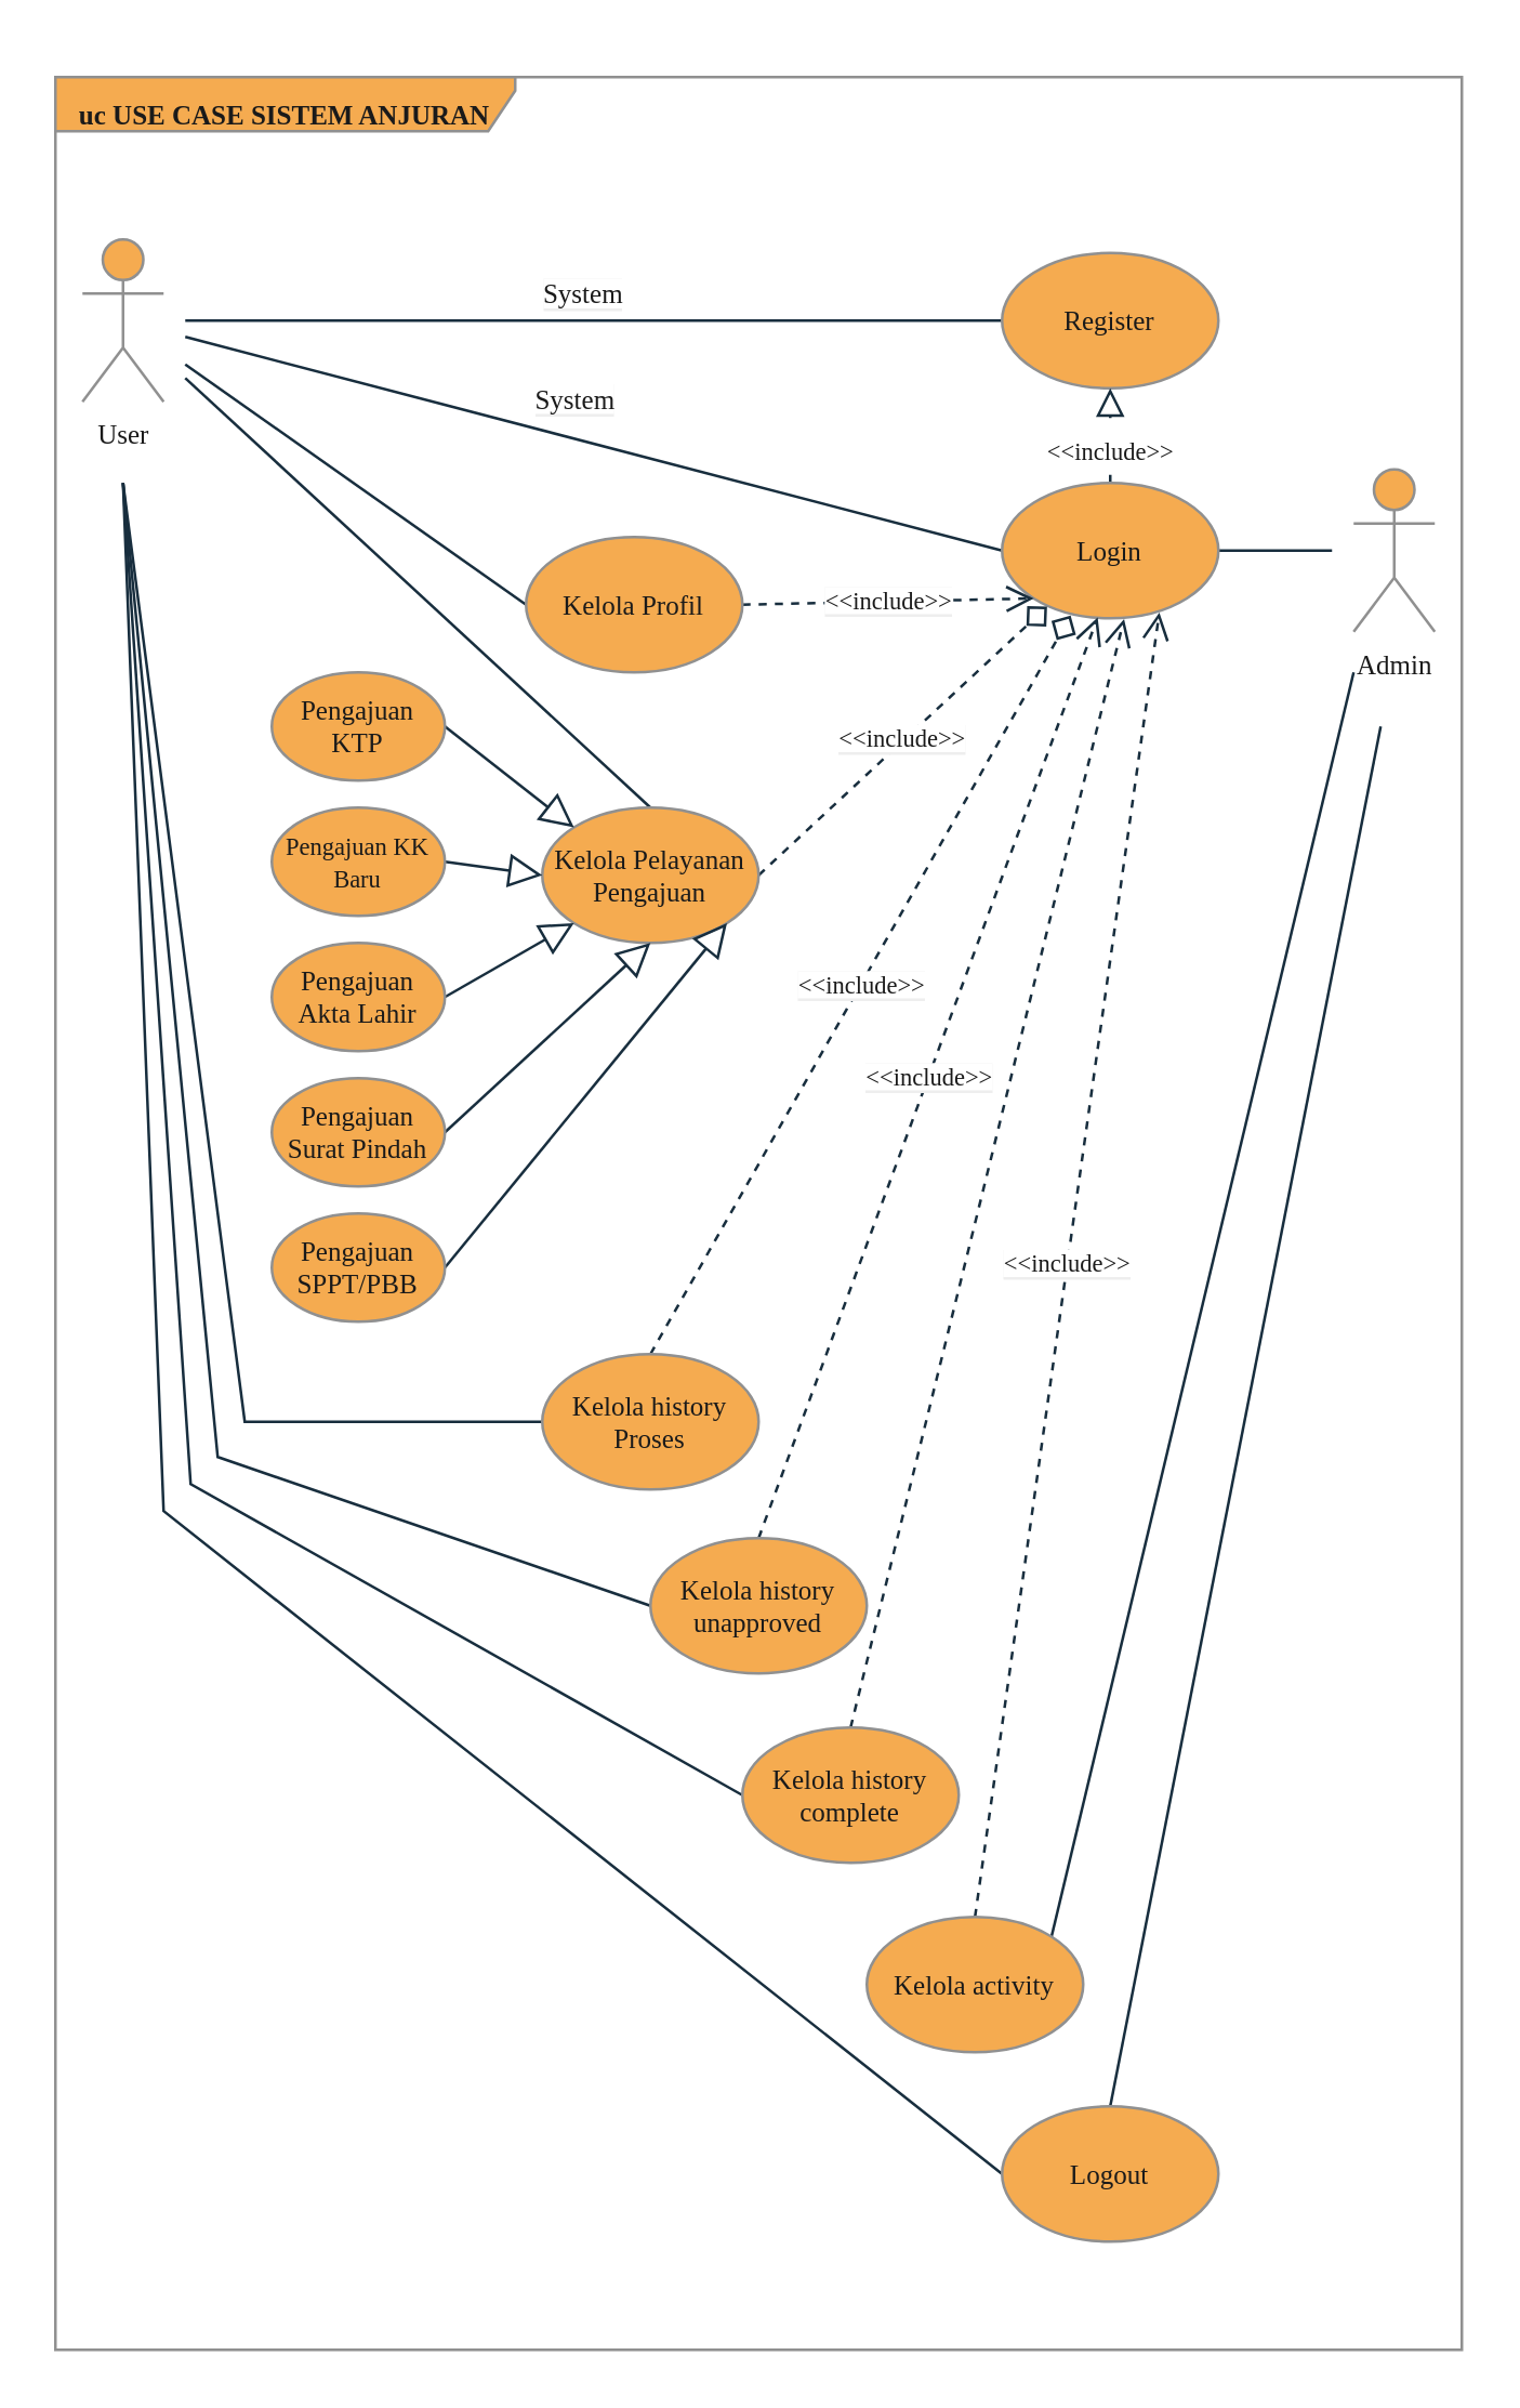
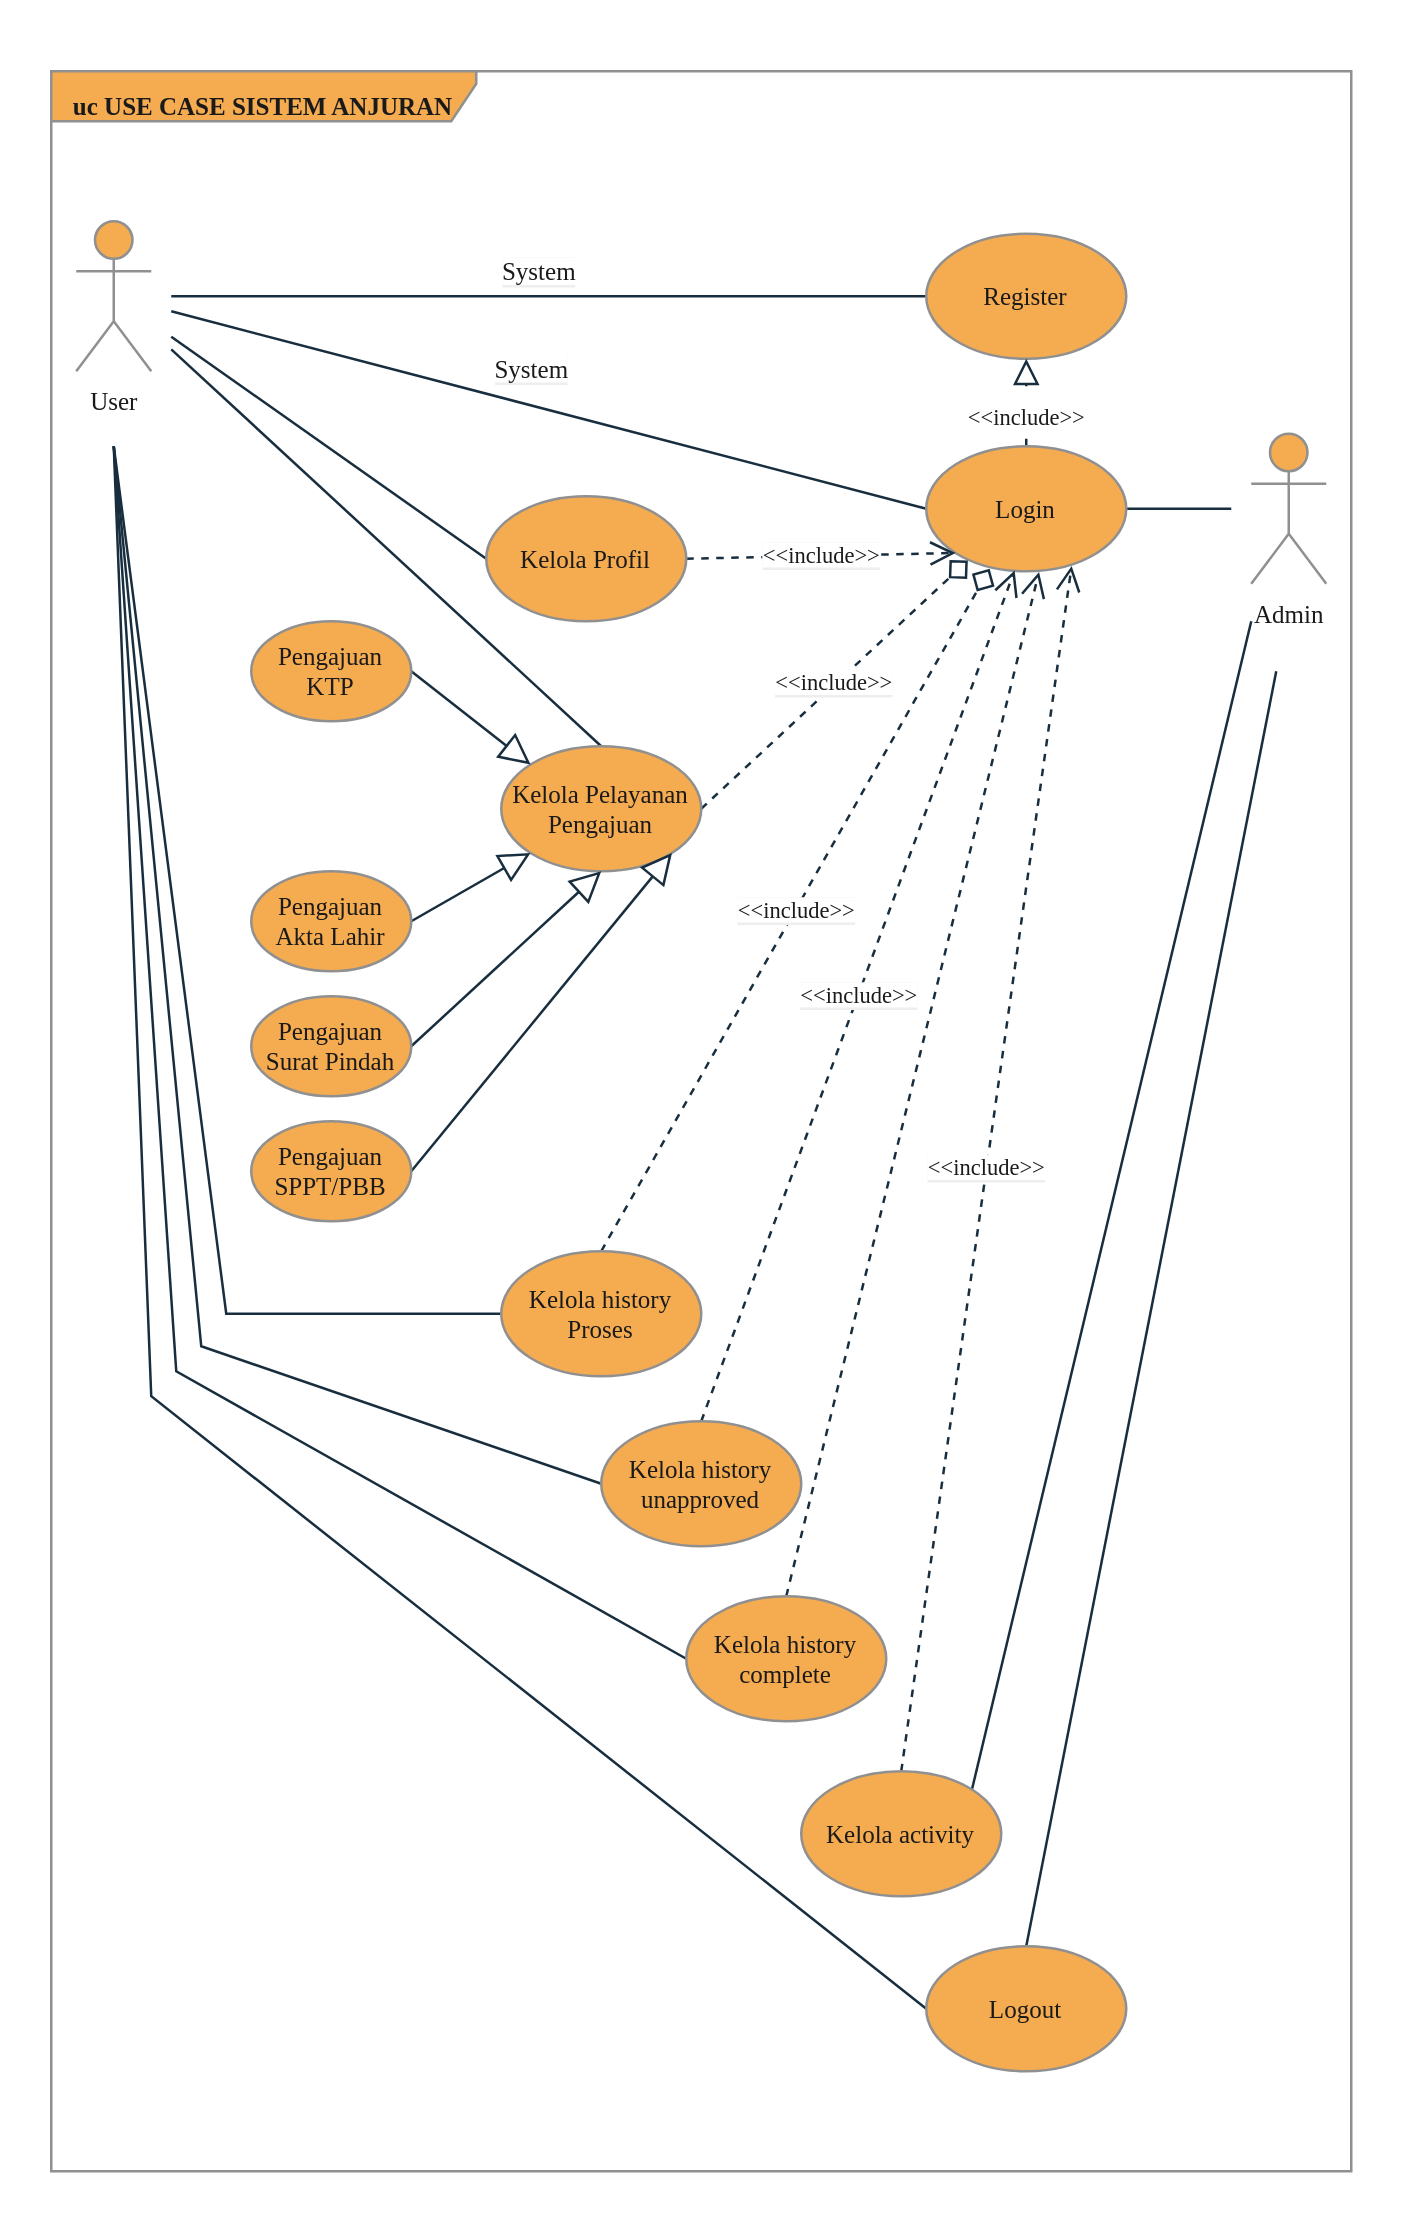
- <mxCell id="35" value="&lt;font style=&quot;font-size: 9px&quot;&gt;Pengajuan KK Baru&lt;/font&gt;" style="ellipse;whiteSpace=wrap;html=1;hachureGap=4;pointerEvents=0;fontFamily=Times New Roman;fontSize=10;fillColor=#F5AB50;strokeColor=#909090;fontColor=#1A1A1A;" vertex="1" parent="1"><mxGeometry x="100" y="290" width="64" height="40" as="geometry" /></mxCell>
- <mxCell id="34" style="edgeStyle=none;rounded=0;hachureGap=4;jumpSize=6;orthogonalLoop=1;jettySize=auto;html=1;exitX=1;exitY=0.5;exitDx=0;exitDy=0;entryX=0;entryY=0.5;entryDx=0;entryDy=0;fontFamily=Times New Roman;fontSize=9;endArrow=block;endFill=0;startSize=10;endSize=10;sourcePerimeterSpacing=8;targetPerimeterSpacing=8;labelBackgroundColor=#EEEEEE;strokeColor=#182E3E;fontColor=#1A1A1A;" edge="1" parent="1" source="35" target="22"><mxGeometry relative="1" as="geometry" /></mxCell>
